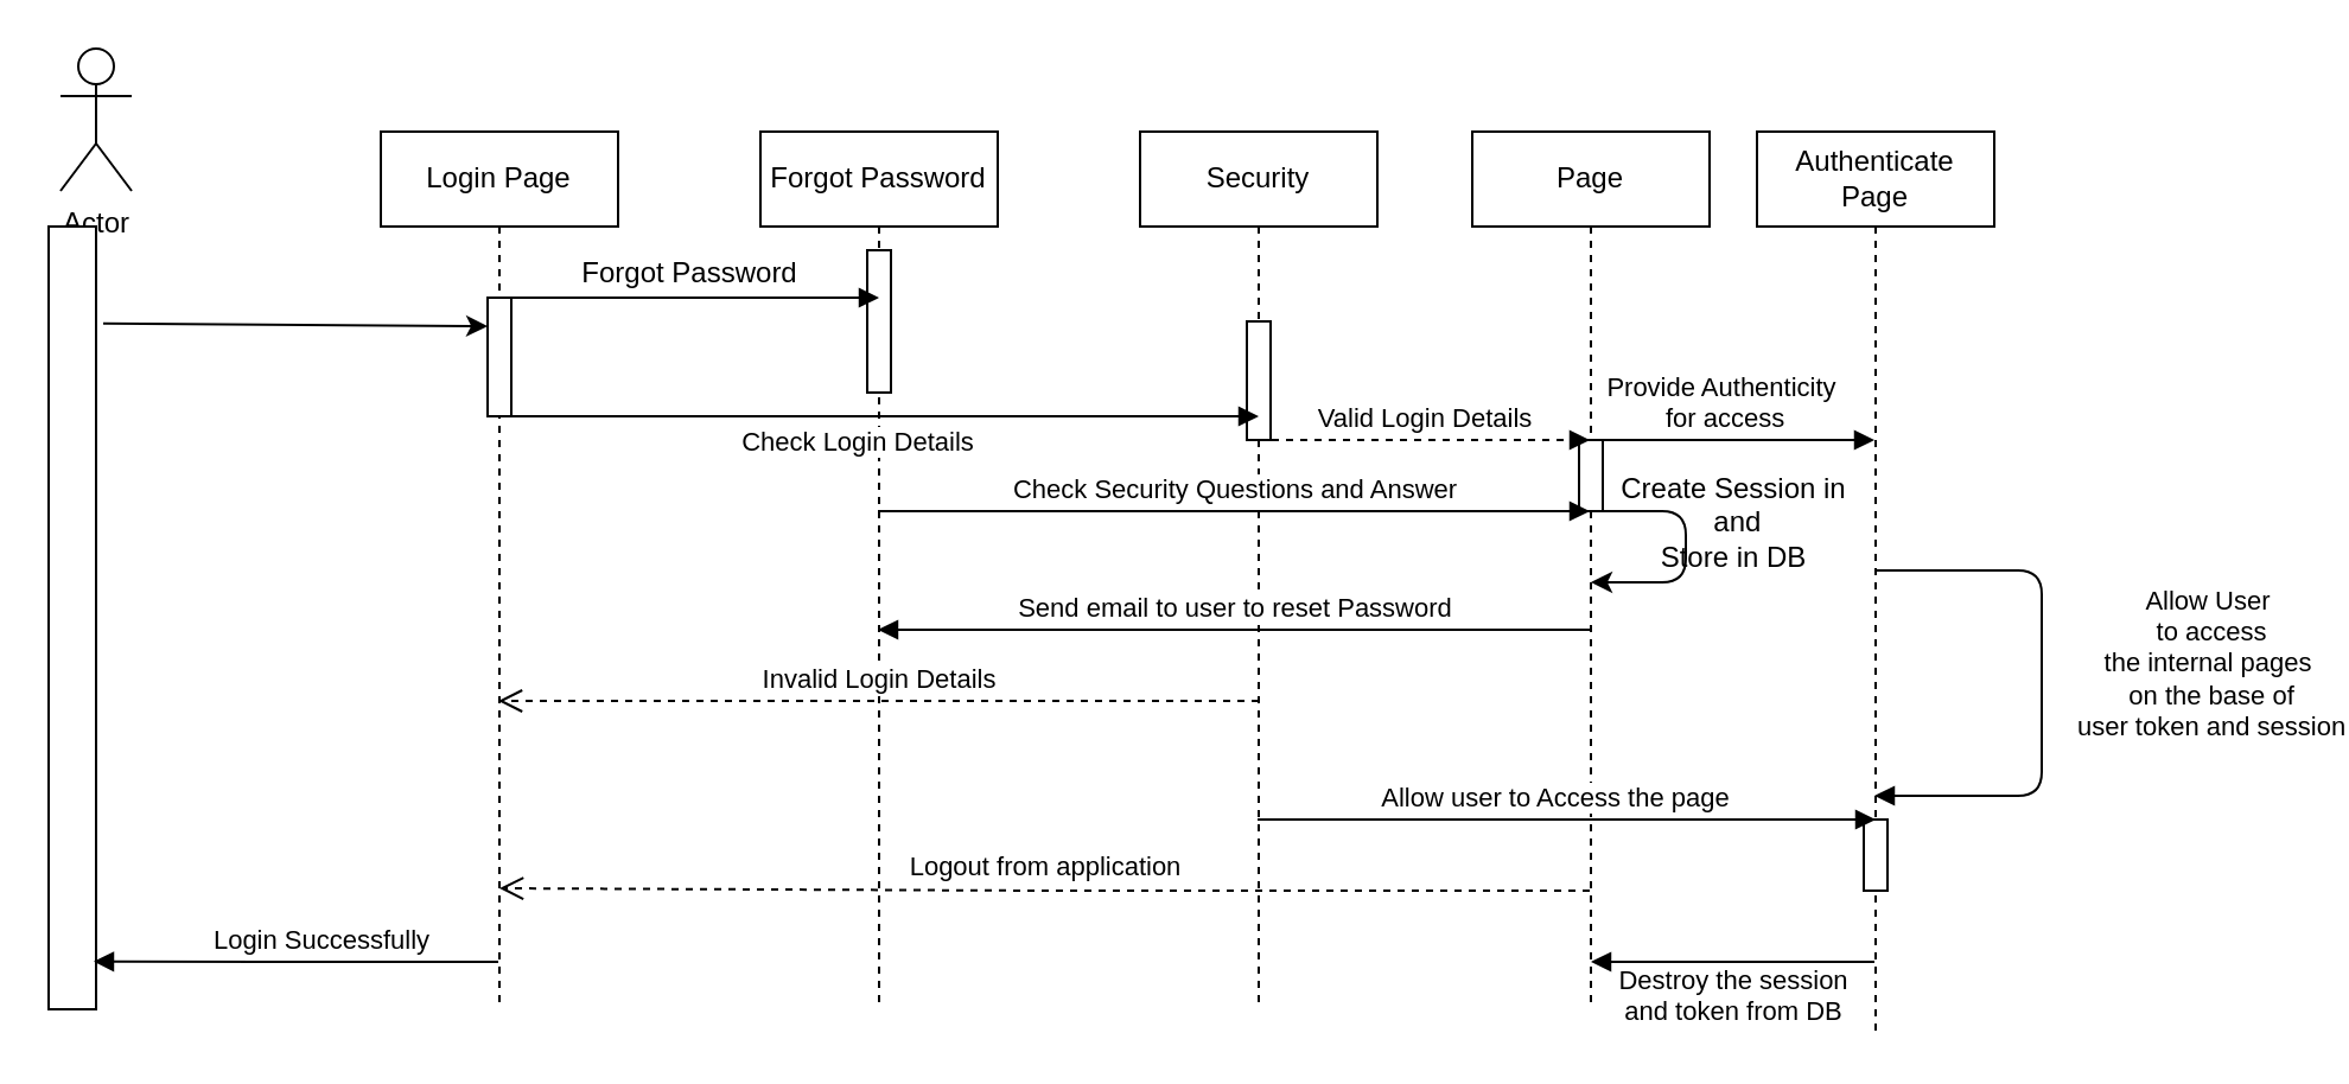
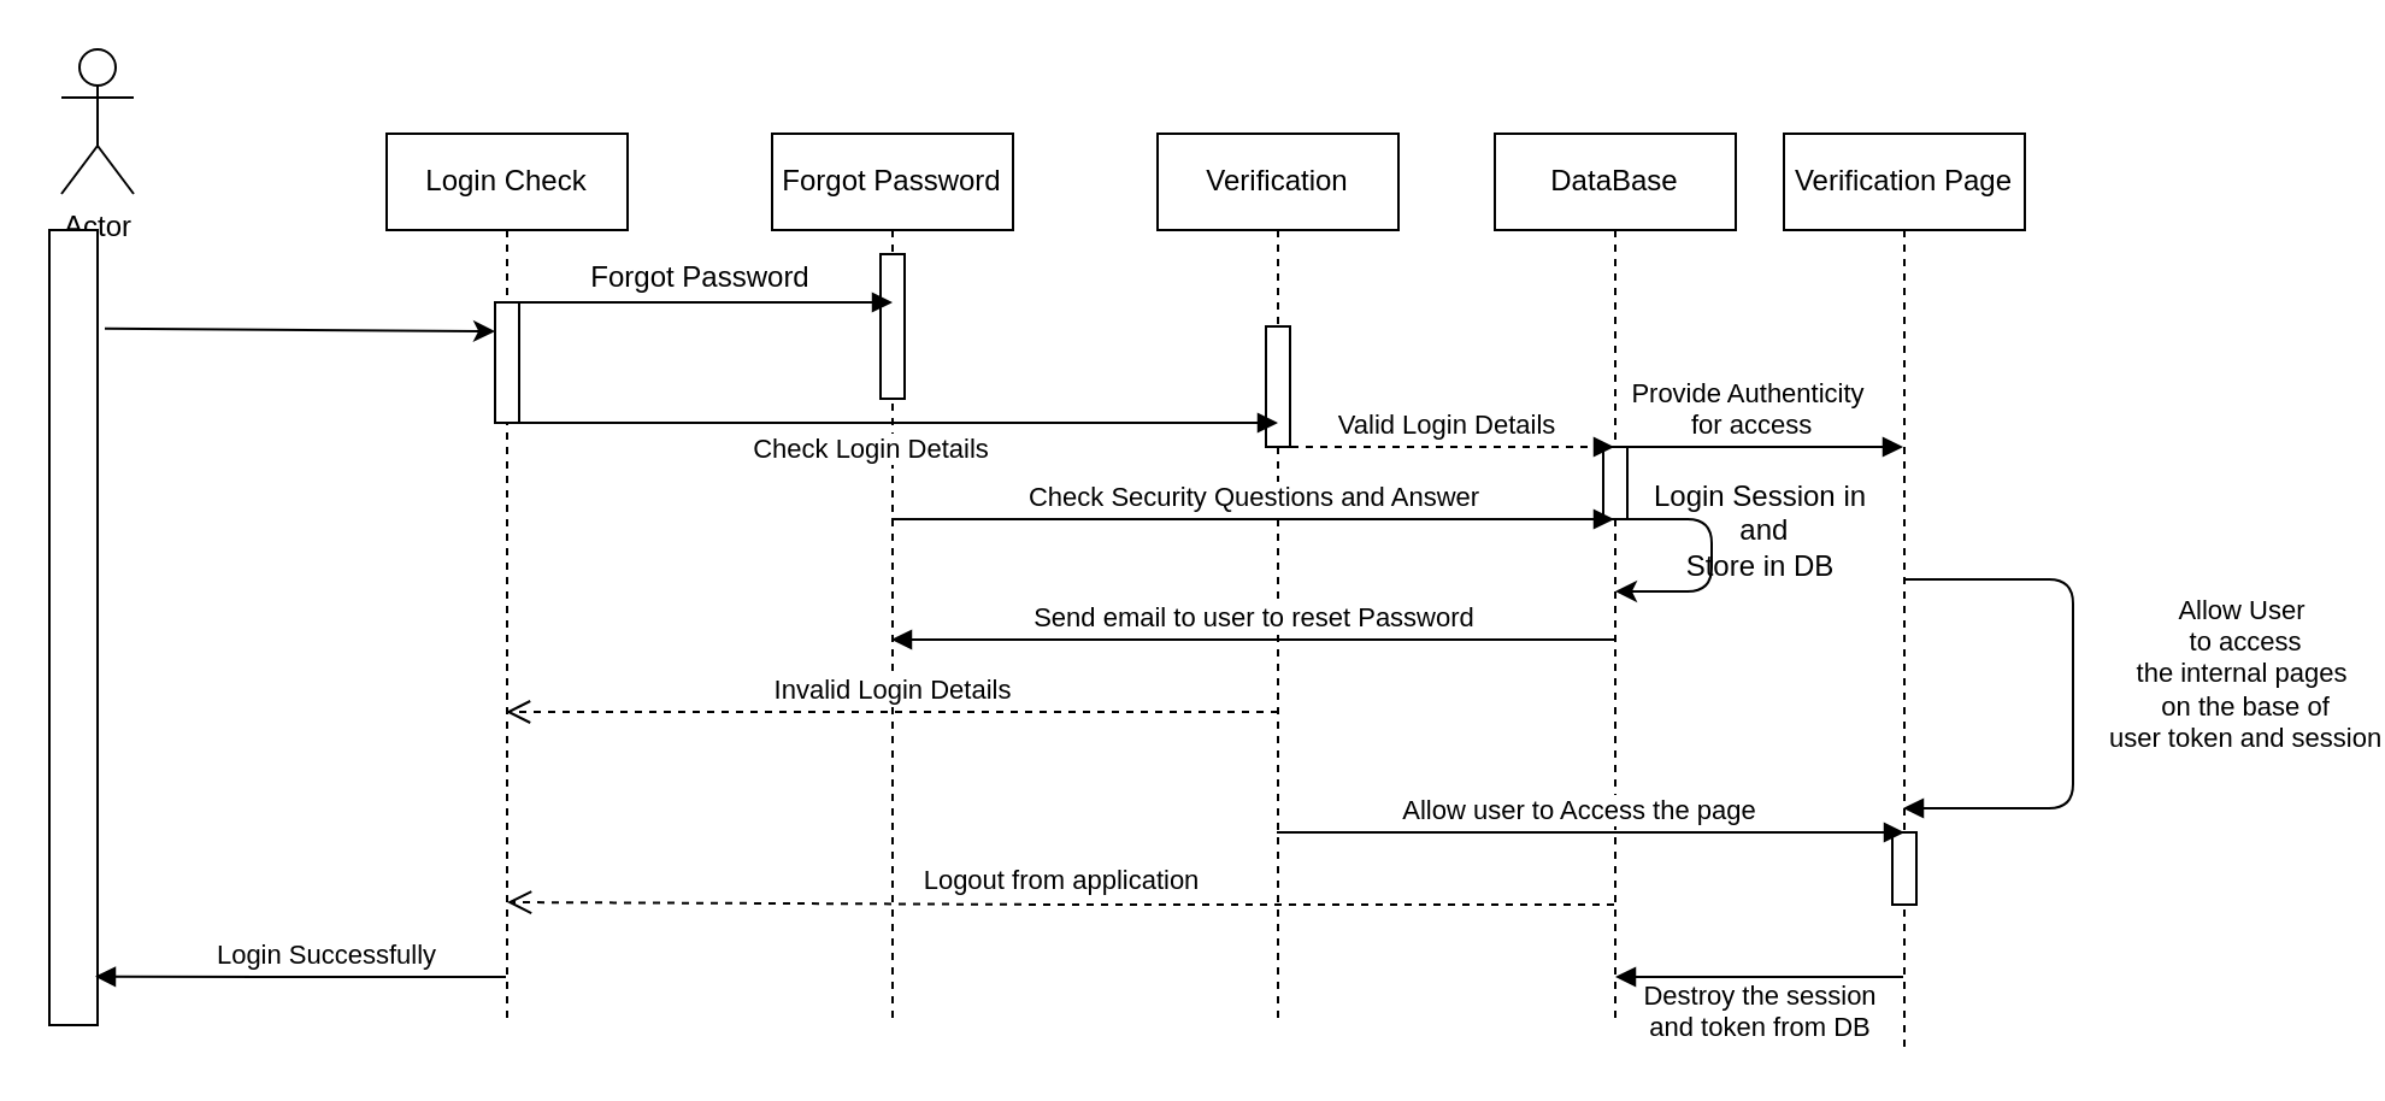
- <mxCell id="5" value="Login Page" style="shape=umlLifeline;perimeter=lifelinePerimeter;whiteSpace=wrap;html=1;container=1;collapsible=0;recursiveResize=0;outlineConnect=0;" vertex="1" parent="1"><mxGeometry x="160" y="55" width="100" height="370" as="geometry" /></mxCell>
+ <mxCell id="5" value="Login Check" style="shape=umlLifeline;perimeter=lifelinePerimeter;whiteSpace=wrap;html=1;container=1;collapsible=0;recursiveResize=0;outlineConnect=0;" vertex="1" parent="1"><mxGeometry x="160" y="55" width="100" height="370" as="geometry" /></mxCell>
- <mxCell id="8" value="Security" style="shape=umlLifeline;perimeter=lifelinePerimeter;whiteSpace=wrap;html=1;container=1;collapsible=0;recursiveResize=0;outlineConnect=0;" vertex="1" parent="1"><mxGeometry x="480" y="55" width="100" height="370" as="geometry" /></mxCell>
+ <mxCell id="8" value="Verification" style="shape=umlLifeline;perimeter=lifelinePerimeter;whiteSpace=wrap;html=1;container=1;collapsible=0;recursiveResize=0;outlineConnect=0;" vertex="1" parent="1"><mxGeometry x="480" y="55" width="100" height="370" as="geometry" /></mxCell>
- <mxCell id="9" value="Page" style="shape=umlLifeline;perimeter=lifelinePerimeter;whiteSpace=wrap;html=1;container=1;collapsible=0;recursiveResize=0;outlineConnect=0;" vertex="1" parent="1"><mxGeometry x="620" y="55" width="100" height="370" as="geometry" /></mxCell>
+ <mxCell id="9" value="DataBase" style="shape=umlLifeline;perimeter=lifelinePerimeter;whiteSpace=wrap;html=1;container=1;collapsible=0;recursiveResize=0;outlineConnect=0;" vertex="1" parent="1"><mxGeometry x="620" y="55" width="100" height="370" as="geometry" /></mxCell>
- <mxCell id="11" value="Authenticate Page" style="shape=umlLifeline;perimeter=lifelinePerimeter;whiteSpace=wrap;html=1;container=1;collapsible=0;recursiveResize=0;outlineConnect=0;" vertex="1" parent="1"><mxGeometry x="740" y="55" width="100" height="380" as="geometry" /></mxCell>
+ <mxCell id="11" value="Verification Page" style="shape=umlLifeline;perimeter=lifelinePerimeter;whiteSpace=wrap;html=1;container=1;collapsible=0;recursiveResize=0;outlineConnect=0;" vertex="1" parent="1"><mxGeometry x="740" y="55" width="100" height="380" as="geometry" /></mxCell>
- <mxCell id="23" value="Create Session in&lt;br&gt;&amp;nbsp;and &lt;br&gt;Store in DB" style="text;html=1;align=center;verticalAlign=middle;resizable=0;points=[];autosize=1;strokeColor=none;" vertex="1" parent="1"><mxGeometry x="675" y="195" width="110" height="50" as="geometry" /></mxCell>
+ <mxCell id="23" value="Login Session in&lt;br&gt;&amp;nbsp;and &lt;br&gt;Store in DB" style="text;html=1;align=center;verticalAlign=middle;resizable=0;points=[];autosize=1;strokeColor=none;" vertex="1" parent="1"><mxGeometry x="675" y="195" width="110" height="50" as="geometry" /></mxCell>
